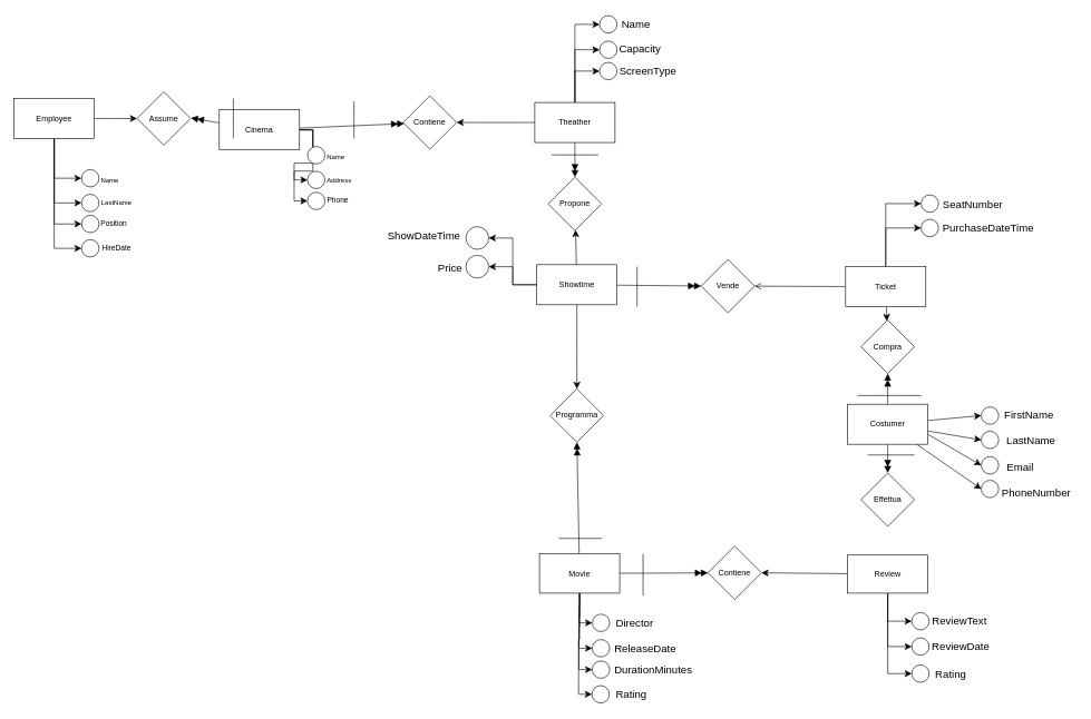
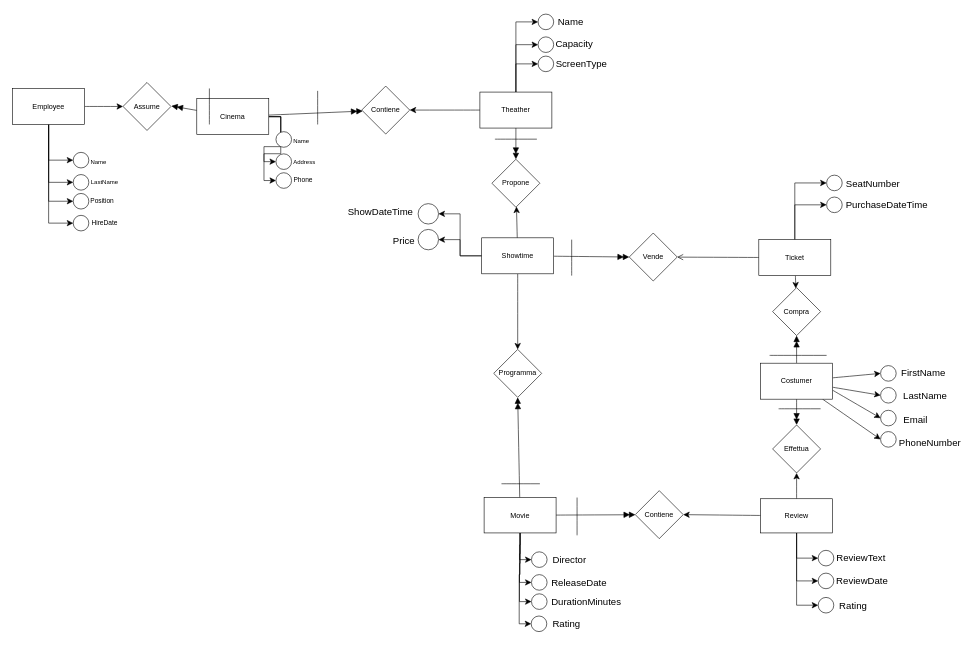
+ <mxCell id="9" style="edgeStyle=none;curved=1;rounded=0;orthogonalLoop=1;jettySize=auto;html=1;entryX=0.5;entryY=1;entryDx=0;entryDy=0;fontSize=12;startSize=8;endSize=8;" parent="1" source="13" target="66" edge="1"><mxGeometry relative="1" as="geometry" /></mxCell>
